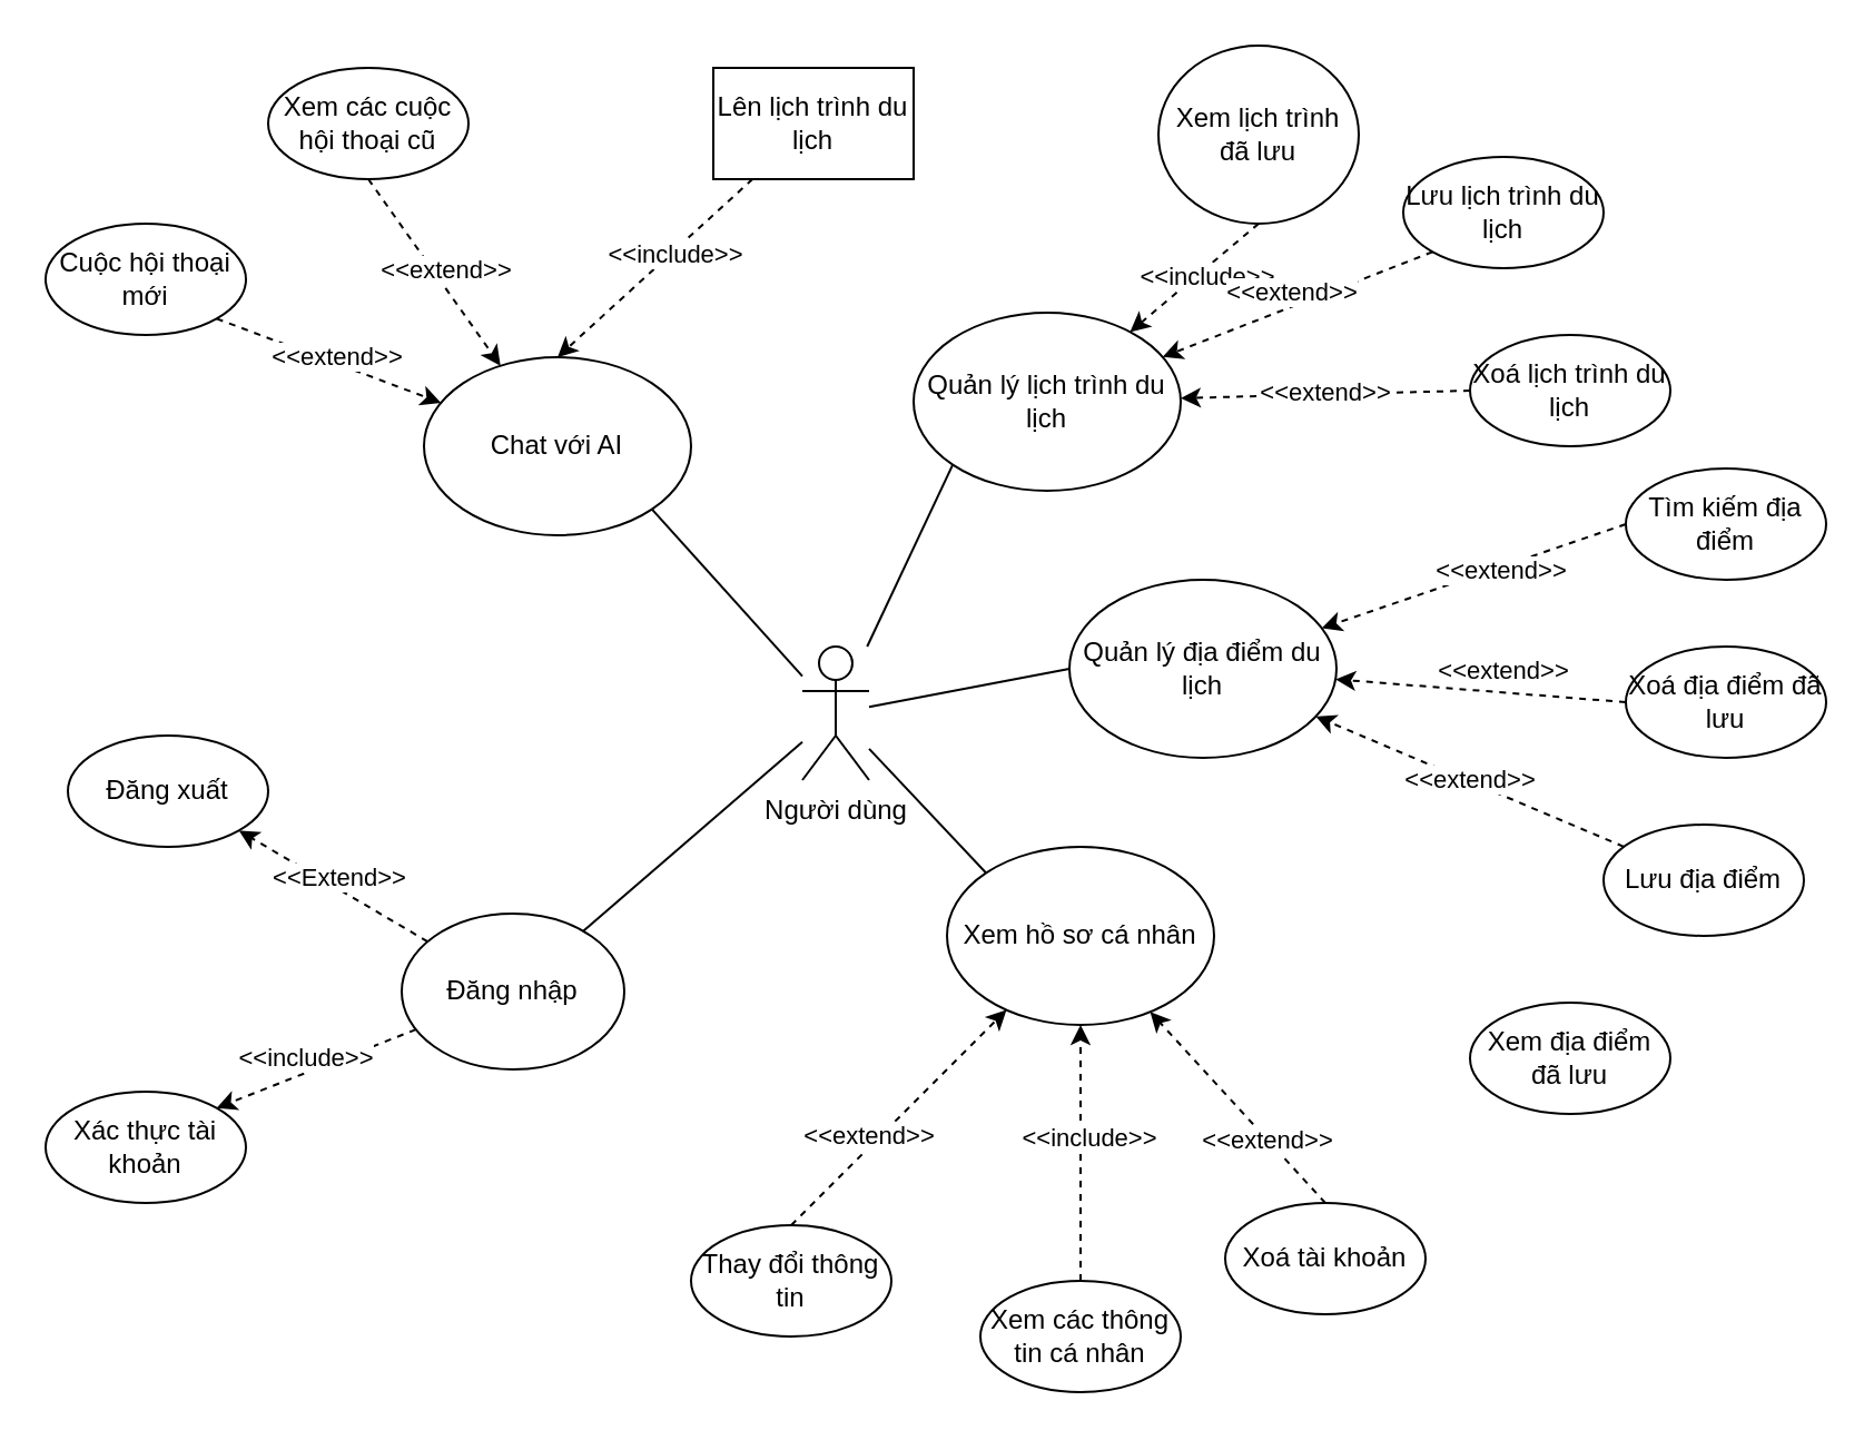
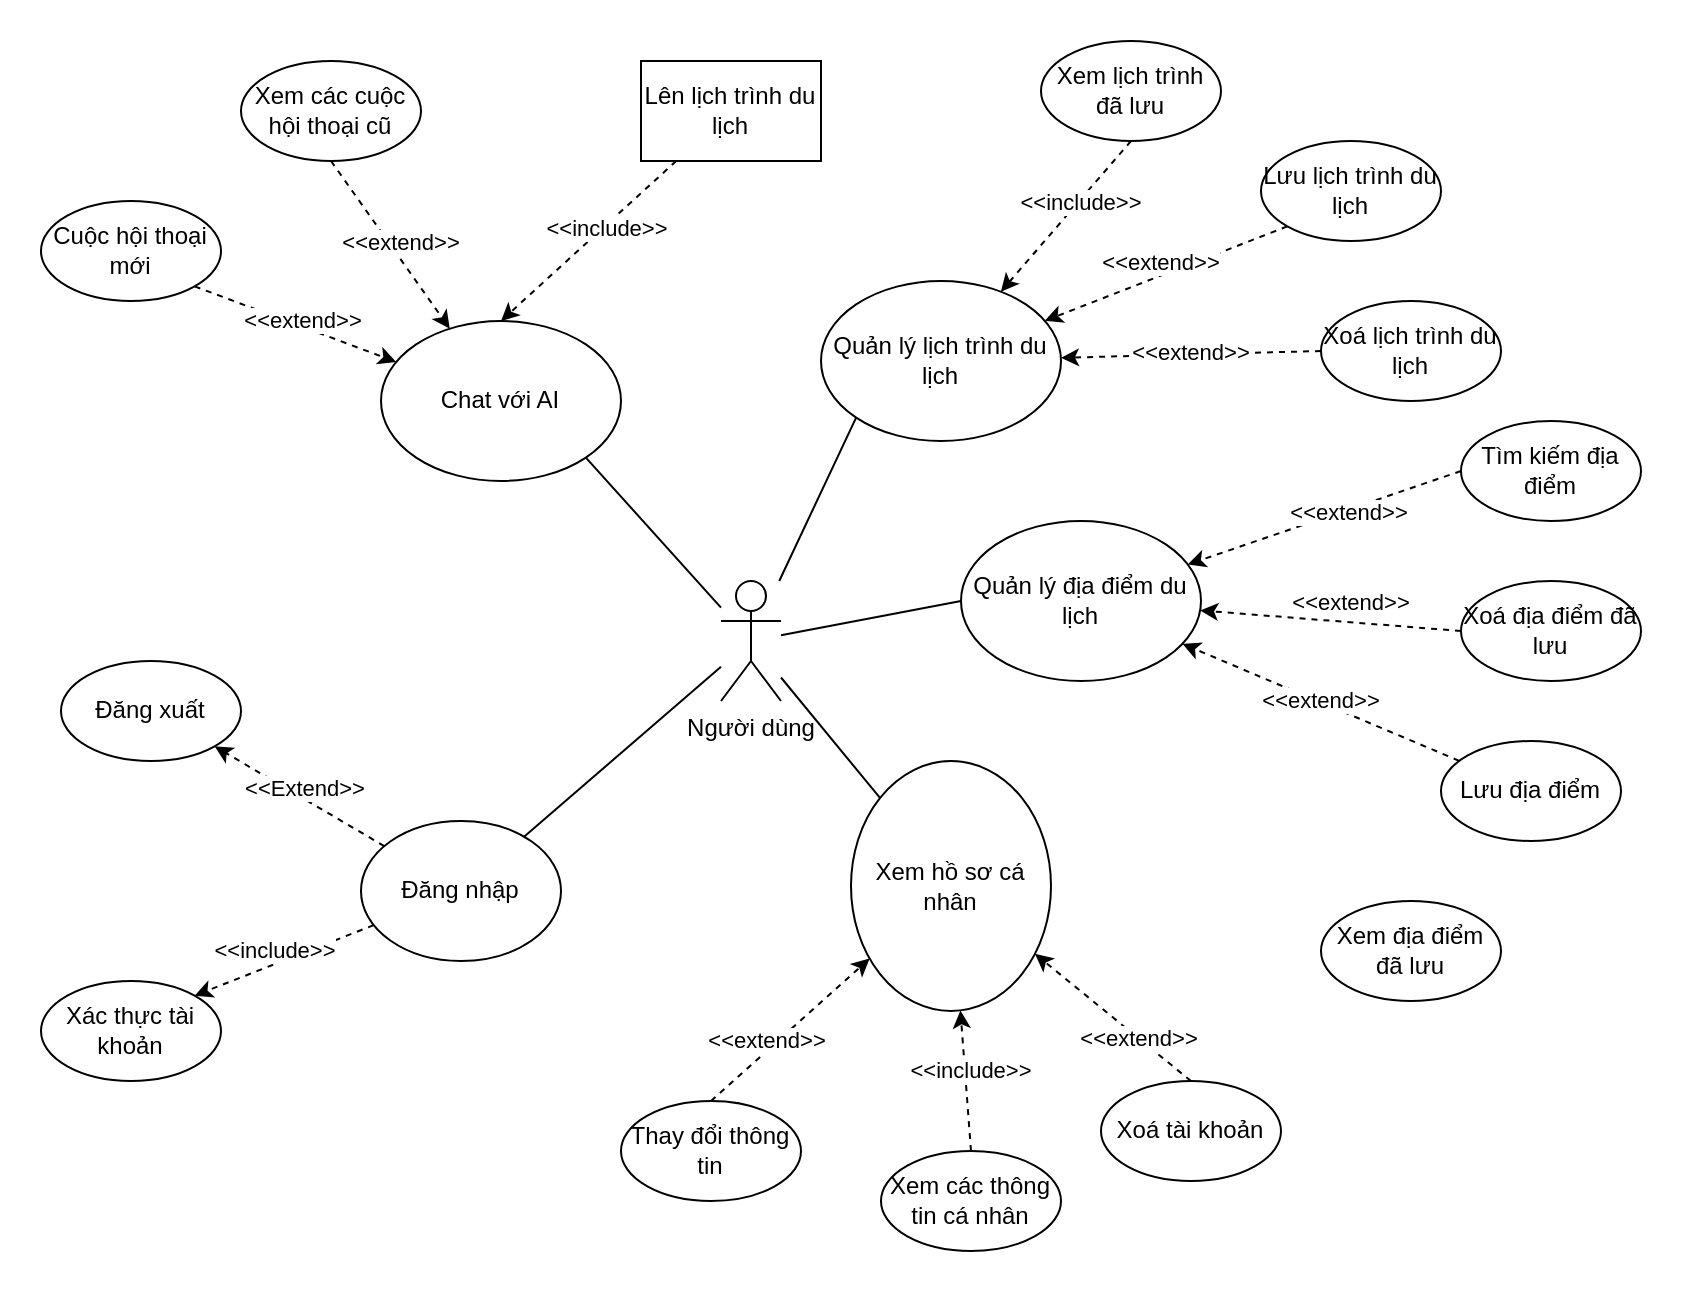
- <mxCell id="41" value="Xem lịch trình đã lưu" style="ellipse;whiteSpace=wrap;html=1;" parent="1" vertex="1"><mxGeometry x="520" y="20" width="90" height="80" as="geometry" /></mxCell>
+ <mxCell id="41" value="Xem lịch trình đã lưu" style="ellipse;whiteSpace=wrap;html=1;" parent="1" vertex="1"><mxGeometry x="520" y="20" width="90" height="50" as="geometry" /></mxCell>
- <mxCell id="38" value="Xem hồ sơ cá nhân" style="ellipse;whiteSpace=wrap;html=1;" parent="1" vertex="1"><mxGeometry x="425" y="380" width="120" height="80" as="geometry" /></mxCell>
+ <mxCell id="38" value="Xem hồ sơ cá nhân" style="ellipse;whiteSpace=wrap;html=1;" parent="1" vertex="1"><mxGeometry x="425" y="380" width="100" height="125" as="geometry" /></mxCell>
